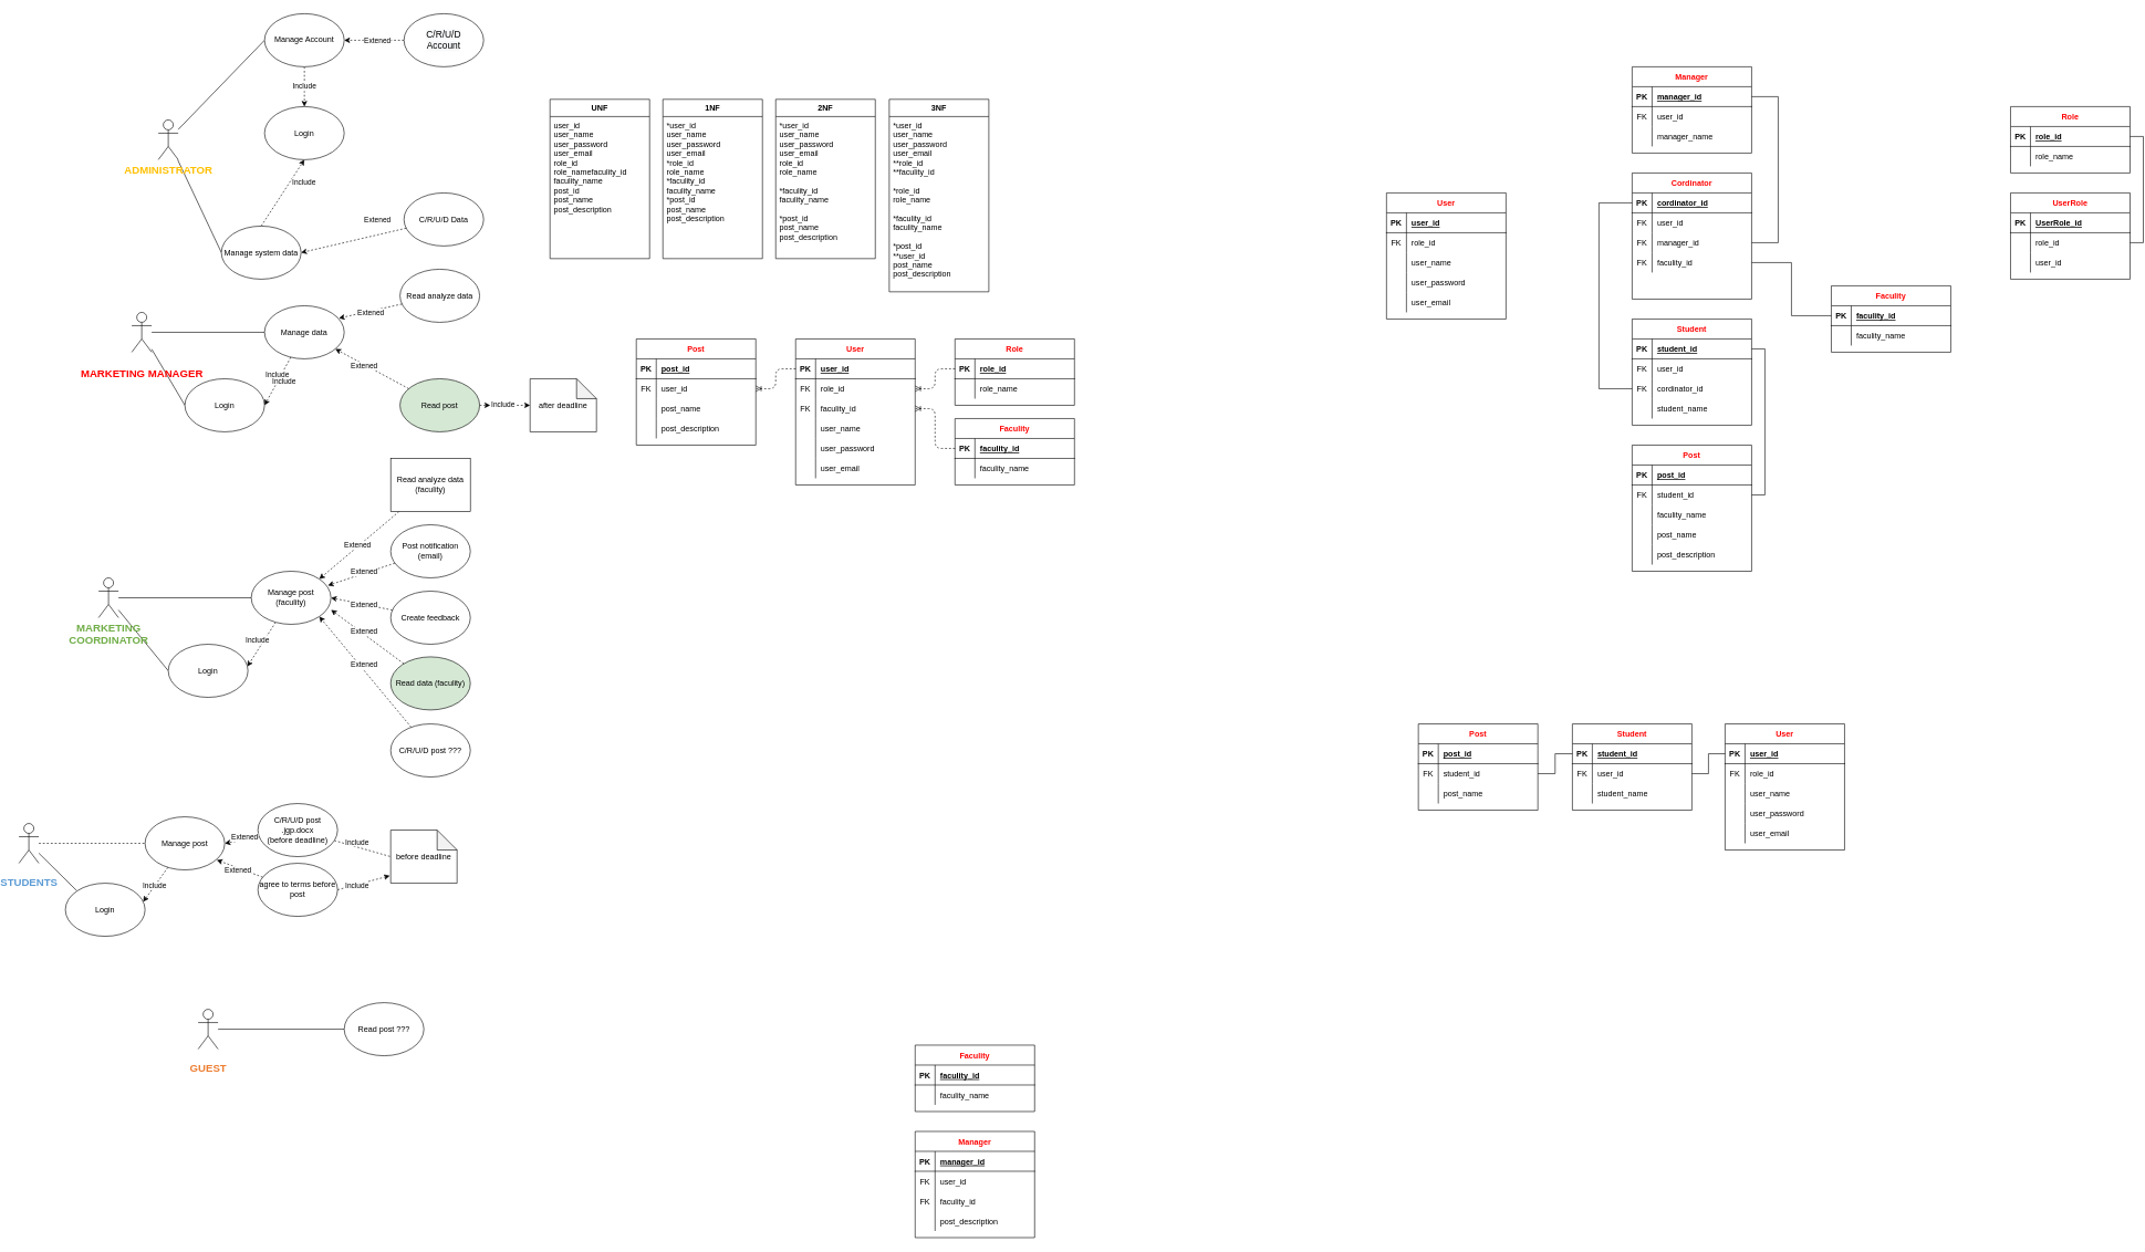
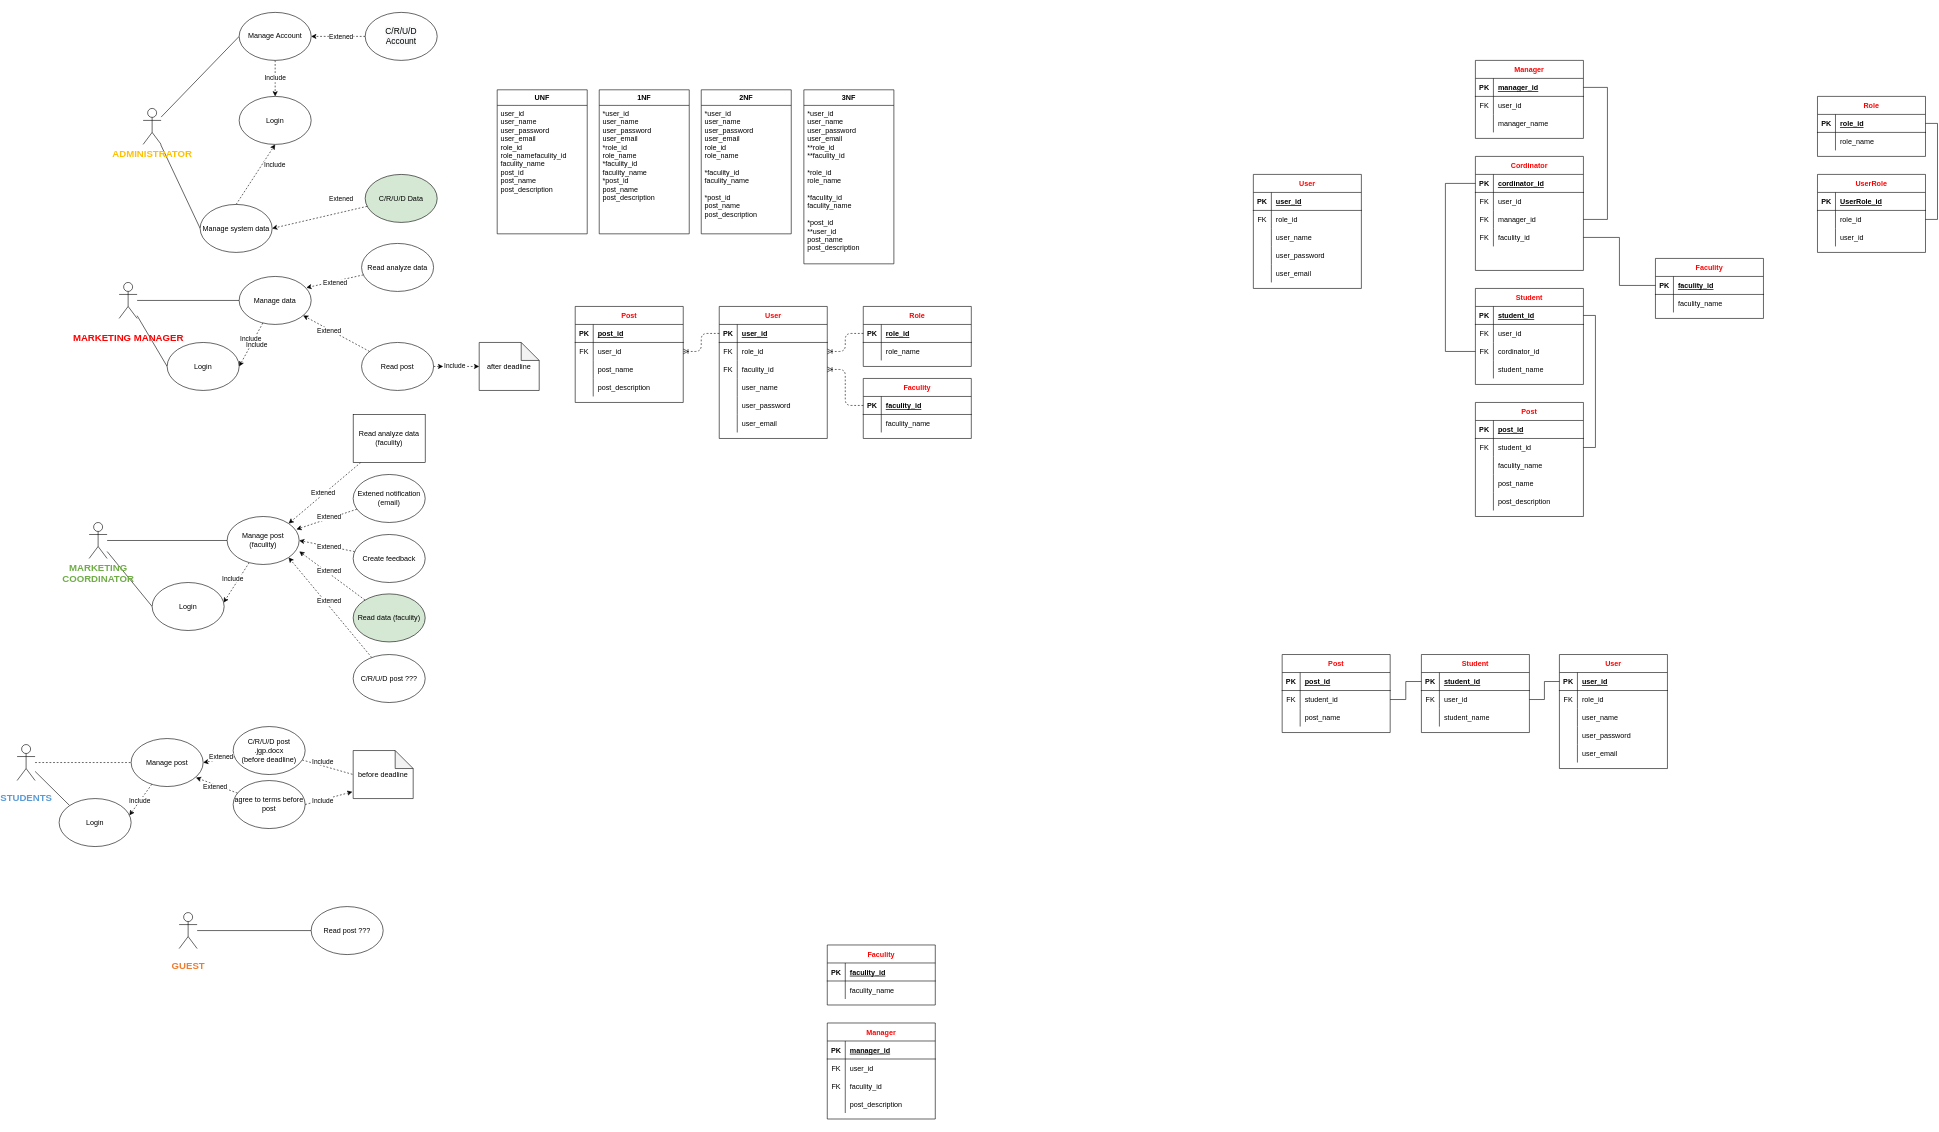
- <mxCell id="49" value="C/R/U/D Data" style="ellipse;whiteSpace=wrap;html=1;" parent="1" vertex="1"><mxGeometry x="600" y="290" width="120" height="80" as="geometry" /></mxCell>
+ <mxCell id="49" value="C/R/U/D Data" style="ellipse;whiteSpace=wrap;html=1;fillColor=#d5e8d4;" parent="1" vertex="1"><mxGeometry x="600" y="290" width="120" height="80" as="geometry" /></mxCell>
- <mxCell id="20" value="Read post" style="ellipse;whiteSpace=wrap;html=1;fillColor=#d5e8d4;" parent="1" vertex="1"><mxGeometry x="594" y="570" width="120" height="80" as="geometry" /></mxCell>
+ <mxCell id="20" value="Read post" style="ellipse;whiteSpace=wrap;html=1;" parent="1" vertex="1"><mxGeometry x="594" y="570" width="120" height="80" as="geometry" /></mxCell>
- <mxCell id="26" value="Post notification (email)" style="ellipse;whiteSpace=wrap;html=1;" parent="1" vertex="1"><mxGeometry x="580" y="790" width="120" height="80" as="geometry" /></mxCell>
+ <mxCell id="26" value="Extened notification (email)" style="ellipse;whiteSpace=wrap;html=1;" parent="1" vertex="1"><mxGeometry x="580" y="790" width="120" height="80" as="geometry" /></mxCell>
